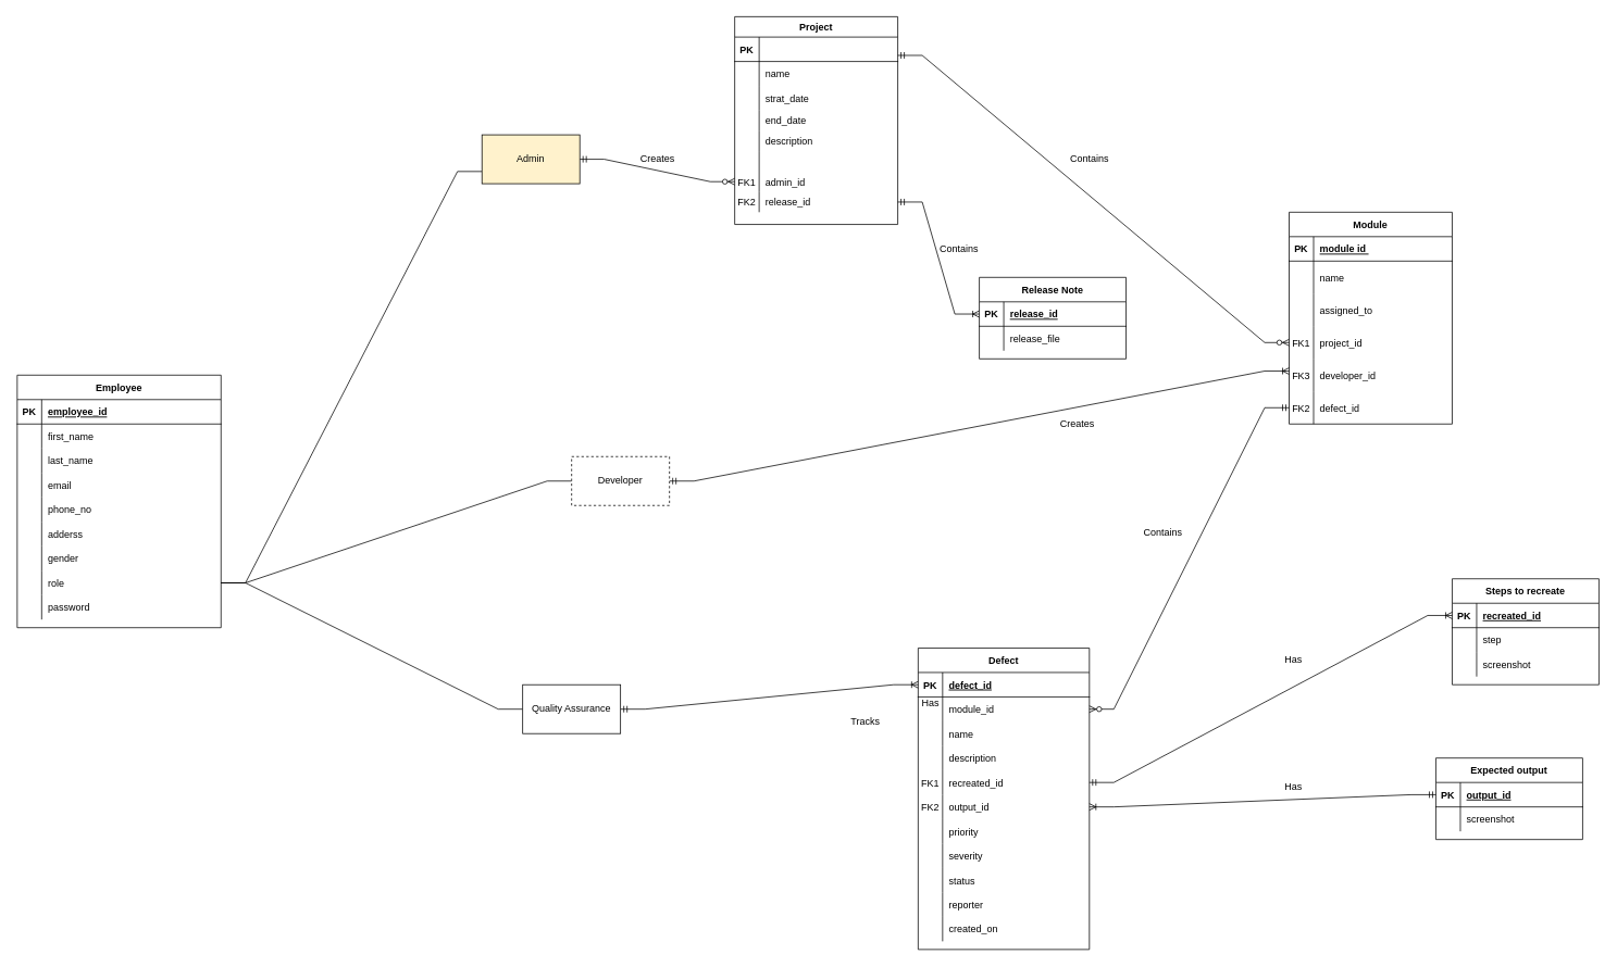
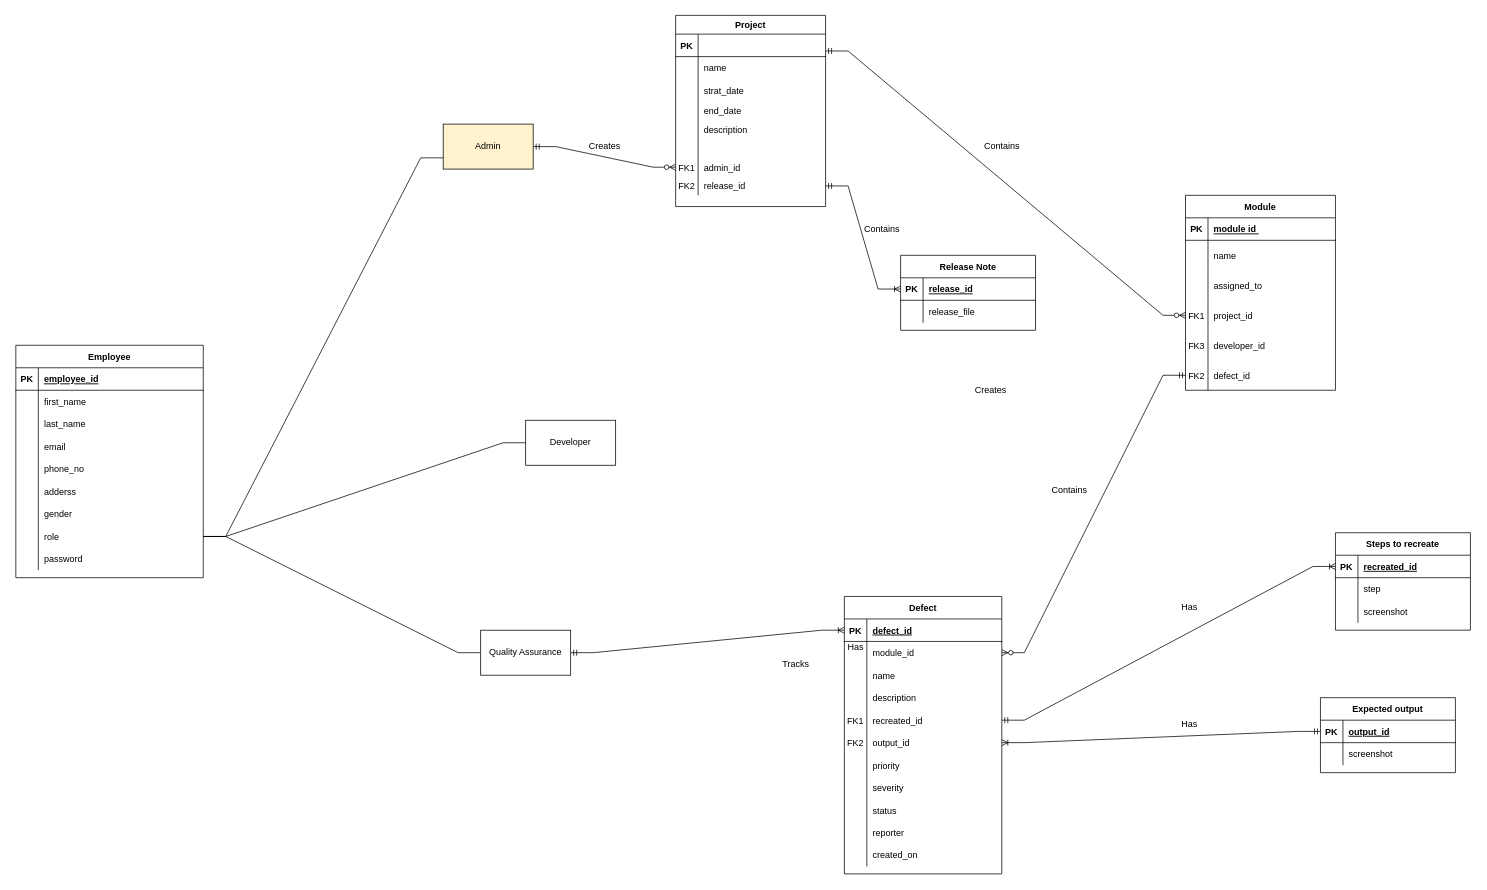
- <mxCell id="145" style="edgeStyle=entityRelationEdgeStyle;rounded=0;orthogonalLoop=1;jettySize=auto;html=1;exitX=1;exitY=0.5;exitDx=0;exitDy=0;entryX=0;entryY=0.75;entryDx=0;entryDy=0;startArrow=ERmandOne;startFill=0;endArrow=ERoneToMany;endFill=0;" edge="1" parent="1" source="150" target="2"><mxGeometry relative="1" as="geometry"><mxPoint x="950" y="565" as="sourcePoint" /></mxGeometry></mxCell>
- <mxCell id="150" value="Developer" style="rounded=0;whiteSpace=wrap;html=1;dashed=1;" vertex="1" parent="1"><mxGeometry x="700" y="560" width="120" height="60" as="geometry" /></mxCell>
+ <mxCell id="150" value="Developer" style="rounded=0;whiteSpace=wrap;html=1;" vertex="1" parent="1"><mxGeometry x="700" y="560" width="120" height="60" as="geometry" /></mxCell>
